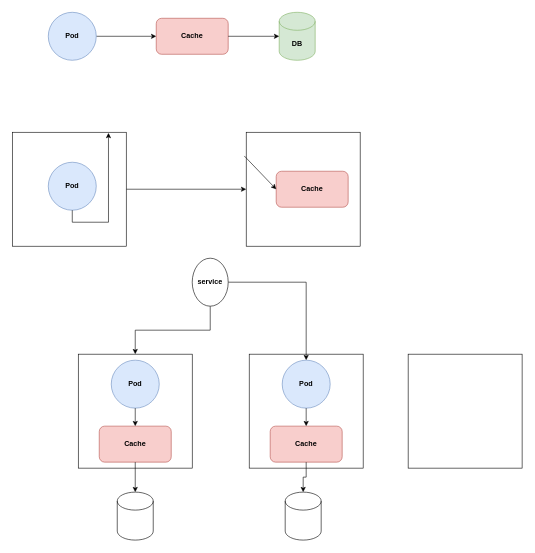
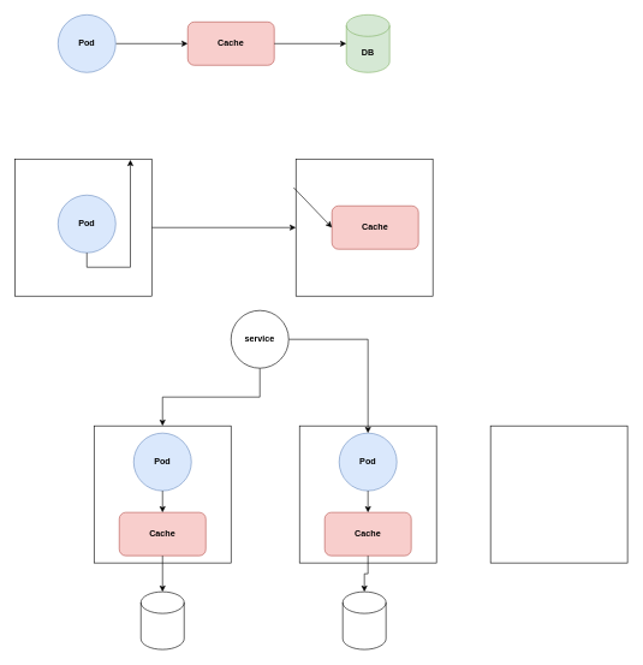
- <mxCell id="5" value="&lt;b&gt;DB&lt;/b&gt;" style="shape=cylinder3;whiteSpace=wrap;html=1;boundedLbl=1;backgroundOutline=1;size=15;fillColor=#d5e8d4;strokeColor=#82b366;" vertex="1" parent="1"><mxGeometry x="465" y="20" width="60" height="80" as="geometry" /></mxCell>
+ <mxCell id="5" value="&lt;b&gt;DB&lt;/b&gt;" style="shape=cylinder3;whiteSpace=wrap;html=1;boundedLbl=1;backgroundOutline=1;size=15;fillColor=#d5e8d4;strokeColor=#82b366;" vertex="1" parent="1"><mxGeometry x="480" y="20" width="60" height="80" as="geometry" /></mxCell>
- <mxCell id="26" value="&lt;b&gt;service&lt;/b&gt;" style="ellipse;whiteSpace=wrap;html=1;aspect=fixed;" vertex="1" parent="1"><mxGeometry x="320" y="430" width="60" height="80" as="geometry" /></mxCell>
+ <mxCell id="26" value="&lt;b&gt;service&lt;/b&gt;" style="ellipse;whiteSpace=wrap;html=1;aspect=fixed;" vertex="1" parent="1"><mxGeometry x="320" y="430" width="80" height="80" as="geometry" /></mxCell>
